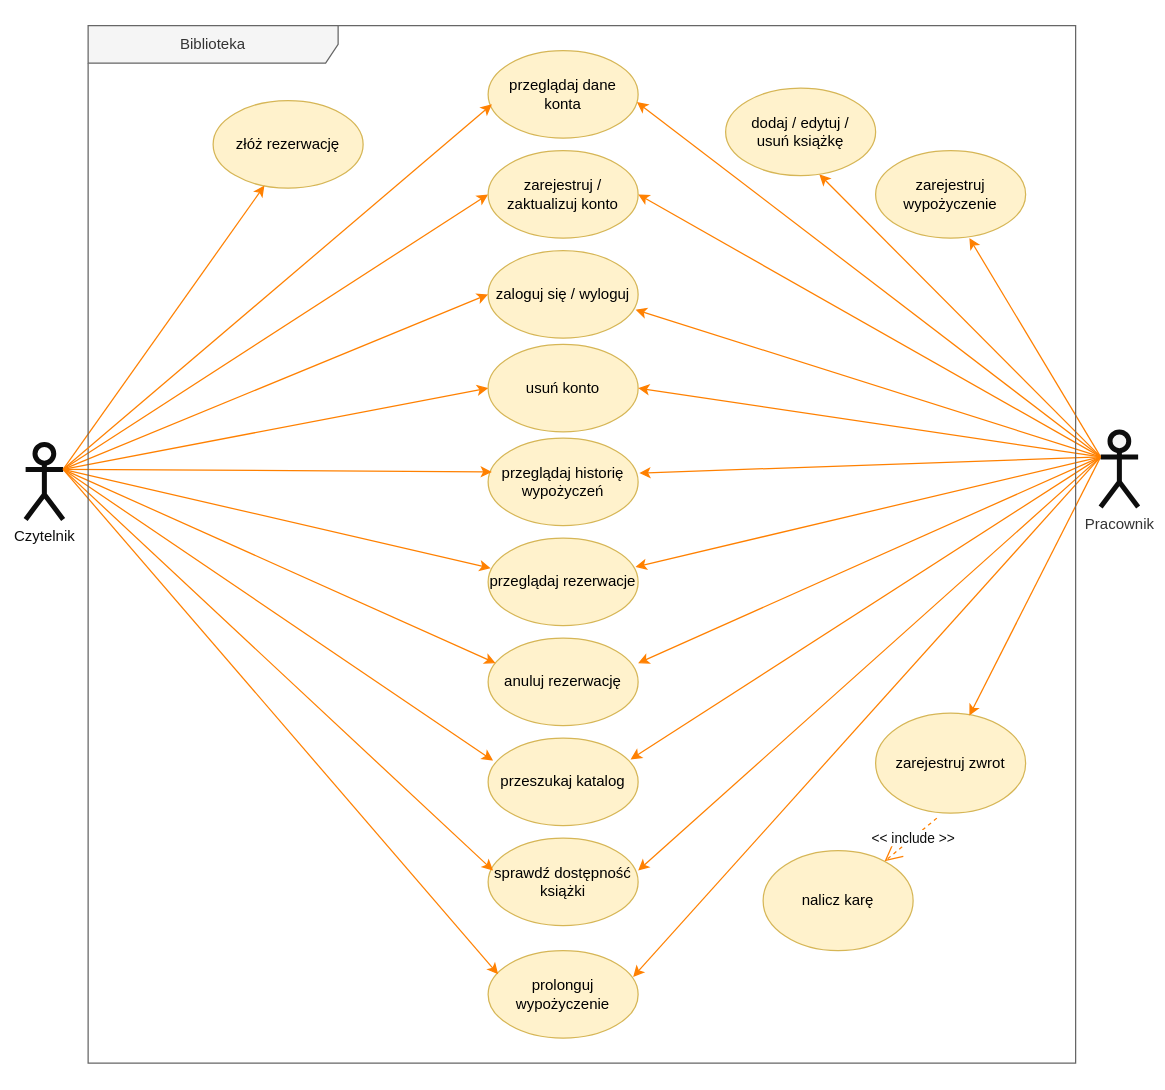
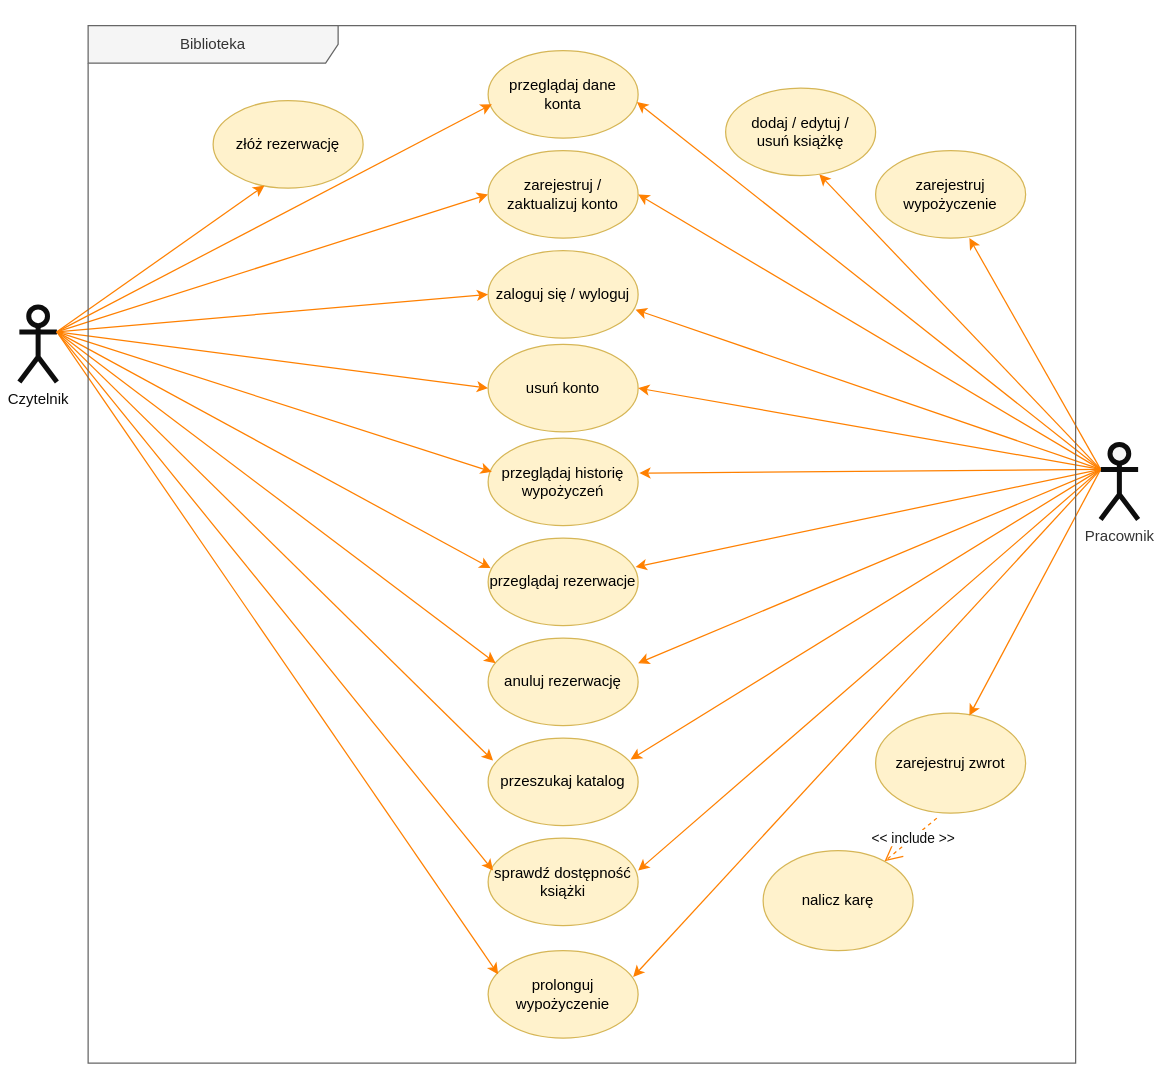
- <mxCell id="10" value="Pracownik" style="shape=umlActor;verticalLabelPosition=bottom;labelBackgroundColor=#ffffff;verticalAlign=top;html=1;strokeWidth=4;fontColor=#333333;fillColor=#f5f5f5;strokeColor=#0D0D0D;" parent="1" vertex="1"><mxGeometry x="880" y="345" width="30" height="60" as="geometry" /></mxCell>
+ <mxCell id="10" value="Pracownik" style="shape=umlActor;verticalLabelPosition=bottom;labelBackgroundColor=#ffffff;verticalAlign=top;html=1;strokeWidth=4;fontColor=#333333;fillColor=#f5f5f5;strokeColor=#0D0D0D;" parent="1" vertex="1"><mxGeometry x="880" y="355" width="30" height="60" as="geometry" /></mxCell>
- <mxCell id="7" value="Czytelnik&lt;br&gt;" style="shape=umlActor;verticalLabelPosition=bottom;labelBackgroundColor=#ffffff;verticalAlign=top;html=1;strokeWidth=4;strokeColor=#0D0D0D;fontColor=#0D0D0D;" parent="1" vertex="1"><mxGeometry x="20" y="355" width="30" height="60" as="geometry" /></mxCell>
+ <mxCell id="7" value="Czytelnik&lt;br&gt;" style="shape=umlActor;verticalLabelPosition=bottom;labelBackgroundColor=#ffffff;verticalAlign=top;html=1;strokeWidth=4;strokeColor=#0D0D0D;fontColor=#0D0D0D;" parent="1" vertex="1"><mxGeometry x="15" y="245" width="30" height="60" as="geometry" /></mxCell>
